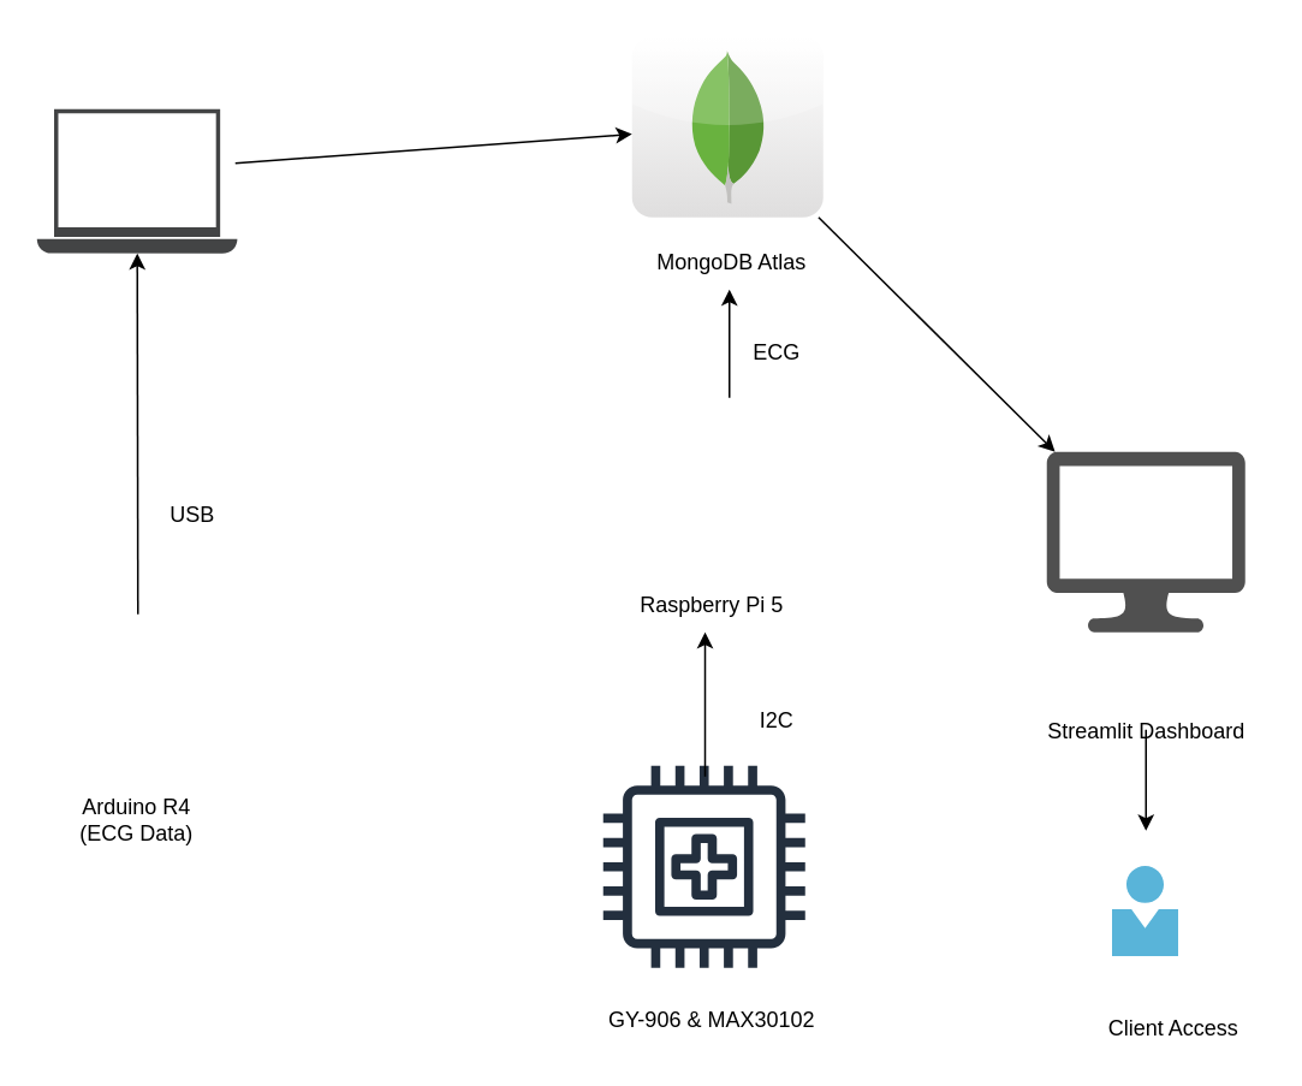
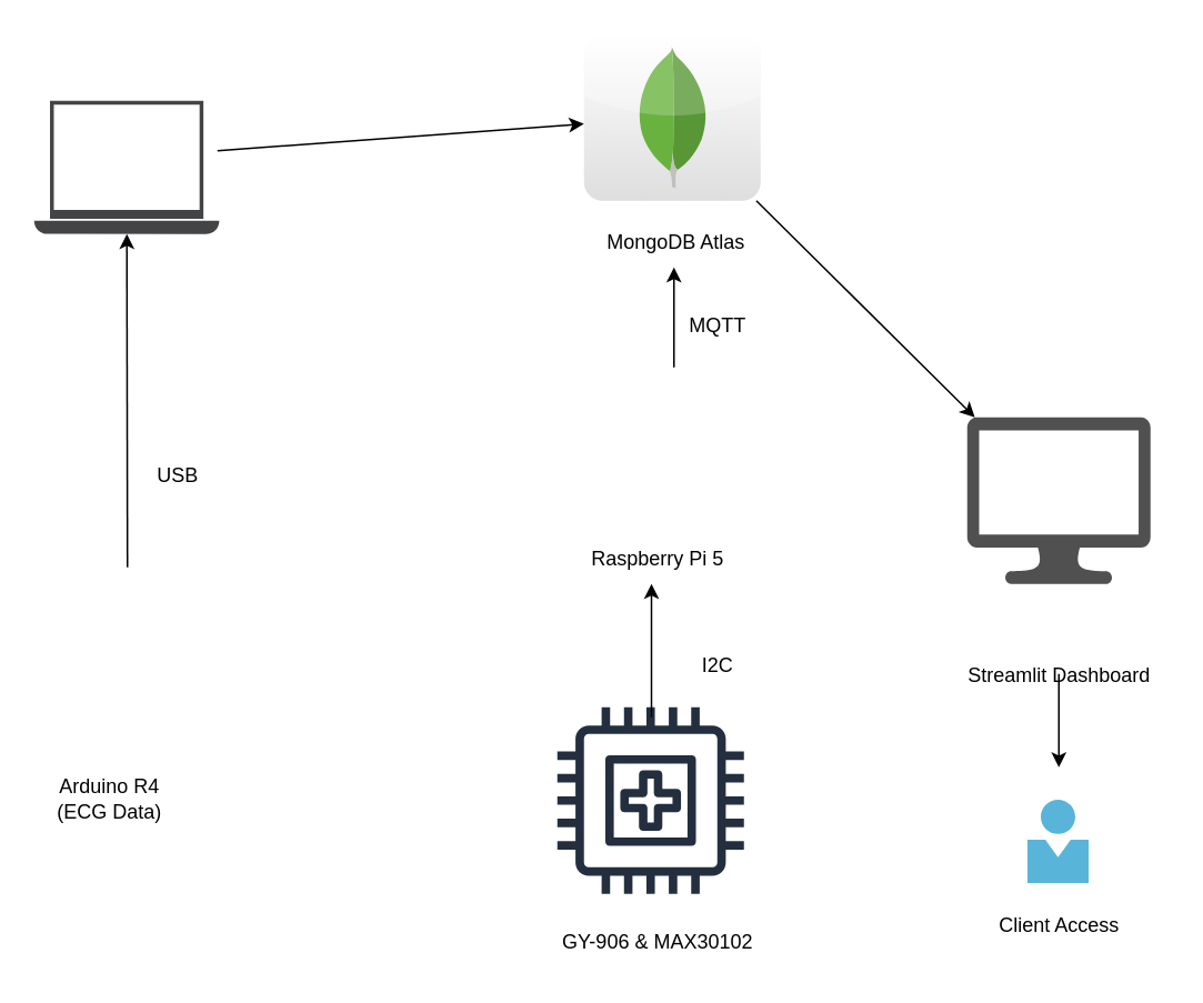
- <mxCell id="10" value="ECG" style="text;html=1;align=center;verticalAlign=middle;resizable=0;points=[];autosize=1;strokeColor=none;fillColor=none;" parent="1" vertex="1"><mxGeometry x="400" y="180" width="60" height="30" as="geometry" /></mxCell>
+ <mxCell id="10" value="MQTT" style="text;html=1;align=center;verticalAlign=middle;resizable=0;points=[];autosize=1;strokeColor=none;fillColor=none;" parent="1" vertex="1"><mxGeometry x="400" y="180" width="60" height="30" as="geometry" /></mxCell>
- <mxCell id="3" value="Arduino R4&lt;div&gt;(ECG Data)&lt;/div&gt;" style="text;html=1;align=center;verticalAlign=middle;resizable=0;points=[];autosize=1;strokeColor=none;fillColor=none;" parent="1" vertex="1"><mxGeometry x="30" y="434" width="90" height="40" as="geometry" /></mxCell>
+ <mxCell id="3" value="Arduino R4&lt;div&gt;(ECG Data)&lt;/div&gt;" style="text;html=1;align=center;verticalAlign=middle;resizable=0;points=[];autosize=1;strokeColor=none;fillColor=none;" parent="1" vertex="1"><mxGeometry x="20" y="459" width="90" height="40" as="geometry" /></mxCell>
- <mxCell id="21" value="Client Access" style="text;html=1;align=center;verticalAlign=middle;resizable=0;points=[];autosize=1;strokeColor=none;fillColor=none;" parent="1" vertex="1"><mxGeometry x="600" y="555" width="100" height="30" as="geometry" /></mxCell>
+ <mxCell id="21" value="Client Access" style="text;html=1;align=center;verticalAlign=middle;resizable=0;points=[];autosize=1;strokeColor=none;fillColor=none;" parent="1" vertex="1"><mxGeometry x="585" y="540" width="100" height="30" as="geometry" /></mxCell>
